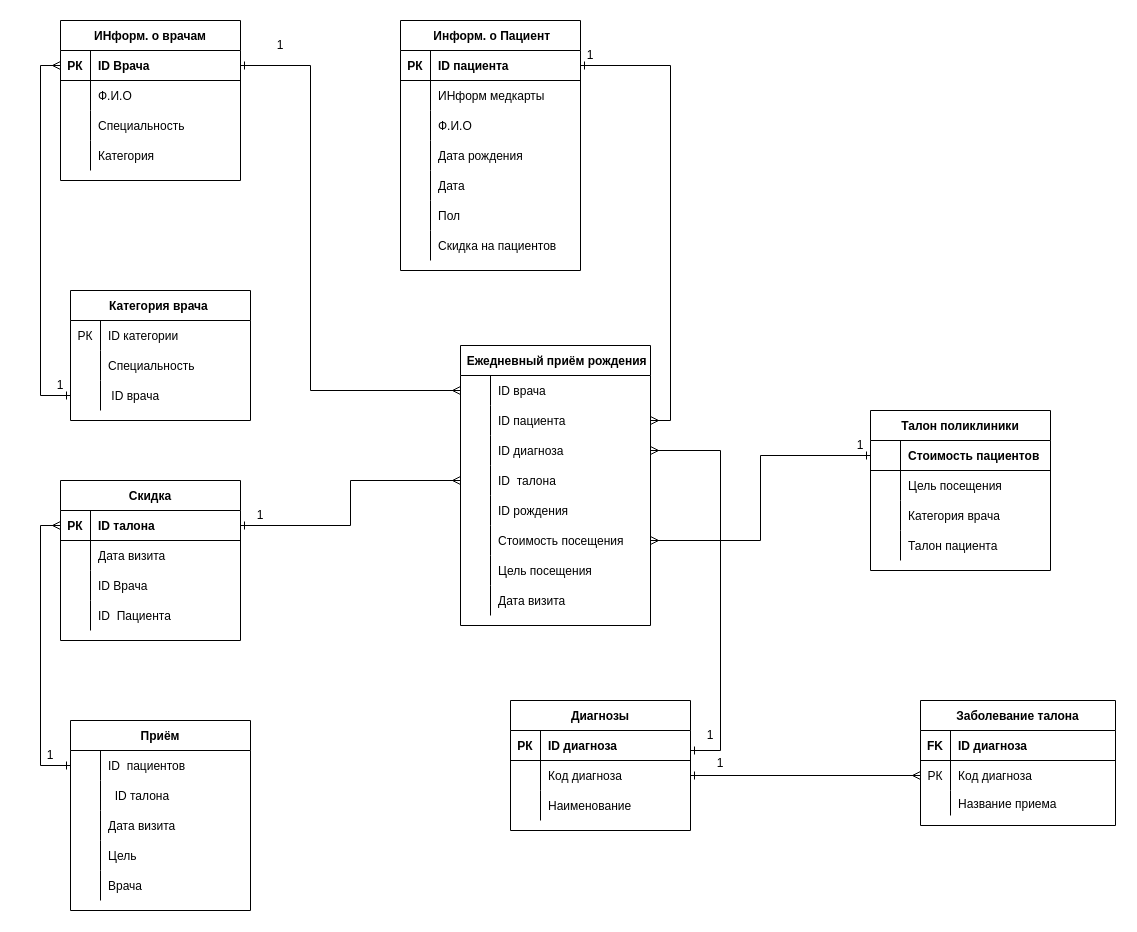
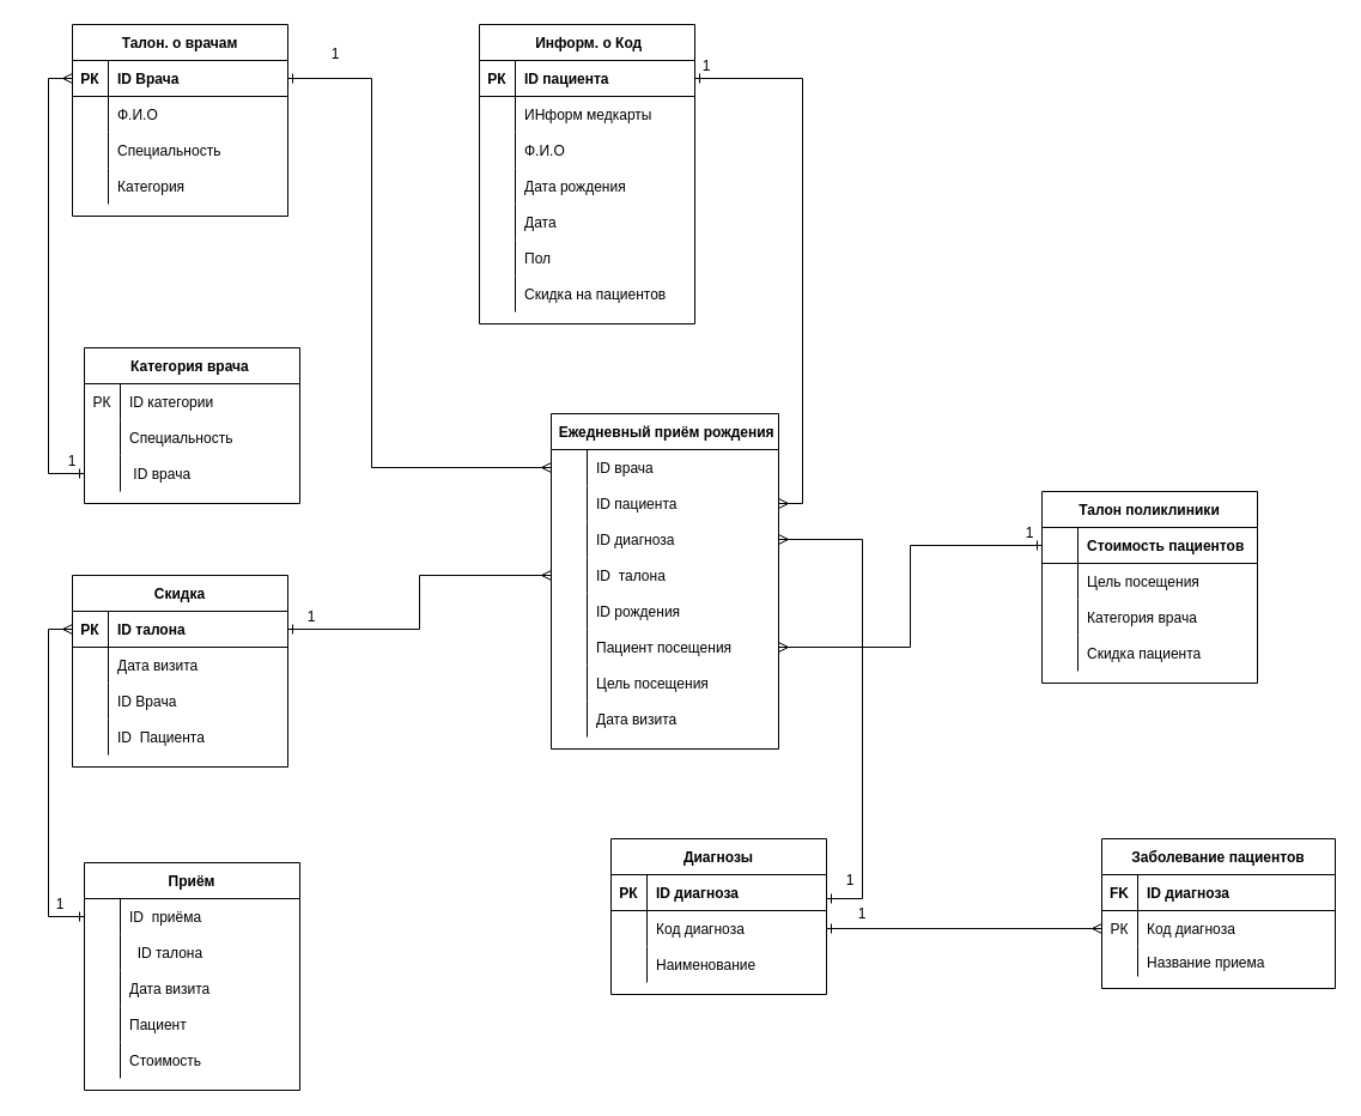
- <mxCell id="2" value="ИНформ. о врачам" style="shape=table;startSize=30;container=1;collapsible=1;childLayout=tableLayout;fixedRows=1;rowLines=0;fontStyle=1;align=center;resizeLast=1;" parent="1" vertex="1"><mxGeometry x="60" y="20" width="180" height="160" as="geometry" /></mxCell>
+ <mxCell id="2" value="Талон. о врачам" style="shape=table;startSize=30;container=1;collapsible=1;childLayout=tableLayout;fixedRows=1;rowLines=0;fontStyle=1;align=center;resizeLast=1;" parent="1" vertex="1"><mxGeometry x="60" y="20" width="180" height="160" as="geometry" /></mxCell>
- <mxCell id="15" value=" Информ. о Пациент" style="shape=table;startSize=30;container=1;collapsible=1;childLayout=tableLayout;fixedRows=1;rowLines=0;fontStyle=1;align=center;resizeLast=1;" parent="1" vertex="1"><mxGeometry x="400" y="20" width="180" height="250" as="geometry" /></mxCell>
+ <mxCell id="15" value=" Информ. о Код" style="shape=table;startSize=30;container=1;collapsible=1;childLayout=tableLayout;fixedRows=1;rowLines=0;fontStyle=1;align=center;resizeLast=1;" parent="1" vertex="1"><mxGeometry x="400" y="20" width="180" height="250" as="geometry" /></mxCell>
- <mxCell id="128" value="Стоимость посещения " style="shape=partialRectangle;connectable=0;fillColor=none;top=0;left=0;bottom=0;right=0;align=left;spacingLeft=6;overflow=hidden;" parent="126" vertex="1"><mxGeometry x="30" width="160" height="30" as="geometry"><mxRectangle width="160" height="30" as="alternateBounds" /></mxGeometry></mxCell>
+ <mxCell id="128" value="Пациент посещения " style="shape=partialRectangle;connectable=0;fillColor=none;top=0;left=0;bottom=0;right=0;align=left;spacingLeft=6;overflow=hidden;" parent="126" vertex="1"><mxGeometry x="30" width="160" height="30" as="geometry"><mxRectangle width="160" height="30" as="alternateBounds" /></mxGeometry></mxCell>
- <mxCell id="99" value="Талон пациента" style="shape=partialRectangle;connectable=0;fillColor=none;top=0;left=0;bottom=0;right=0;align=left;spacingLeft=6;overflow=hidden;" parent="97" vertex="1"><mxGeometry x="30" width="150" height="30" as="geometry"><mxRectangle width="150" height="30" as="alternateBounds" /></mxGeometry></mxCell>
+ <mxCell id="99" value="Скидка пациента" style="shape=partialRectangle;connectable=0;fillColor=none;top=0;left=0;bottom=0;right=0;align=left;spacingLeft=6;overflow=hidden;" parent="97" vertex="1"><mxGeometry x="30" width="150" height="30" as="geometry"><mxRectangle width="150" height="30" as="alternateBounds" /></mxGeometry></mxCell>
- <mxCell id="100" value="Заболевание талона" style="shape=table;startSize=30;container=1;collapsible=1;childLayout=tableLayout;fixedRows=1;rowLines=0;fontStyle=1;align=center;resizeLast=1;" parent="1" vertex="1"><mxGeometry x="920" y="700" width="195" height="125" as="geometry" /></mxCell>
+ <mxCell id="100" value="Заболевание пациентов" style="shape=table;startSize=30;container=1;collapsible=1;childLayout=tableLayout;fixedRows=1;rowLines=0;fontStyle=1;align=center;resizeLast=1;" parent="1" vertex="1"><mxGeometry x="920" y="700" width="195" height="125" as="geometry" /></mxCell>
- <mxCell id="40" value="ID  пациентов" style="shape=partialRectangle;connectable=0;fillColor=none;top=0;left=0;bottom=0;right=0;align=left;spacingLeft=6;overflow=hidden;" vertex="1" parent="38"><mxGeometry x="30" width="150" height="30" as="geometry"><mxRectangle width="150" height="30" as="alternateBounds" /></mxGeometry></mxCell>
+ <mxCell id="40" value="ID  приёма" style="shape=partialRectangle;connectable=0;fillColor=none;top=0;left=0;bottom=0;right=0;align=left;spacingLeft=6;overflow=hidden;" vertex="1" parent="38"><mxGeometry x="30" width="150" height="30" as="geometry"><mxRectangle width="150" height="30" as="alternateBounds" /></mxGeometry></mxCell>
- <mxCell id="49" value="Цель" style="shape=partialRectangle;connectable=0;fillColor=none;top=0;left=0;bottom=0;right=0;align=left;spacingLeft=6;overflow=hidden;" parent="47" vertex="1"><mxGeometry x="30" width="150" height="30" as="geometry"><mxRectangle width="150" height="30" as="alternateBounds" /></mxGeometry></mxCell>
+ <mxCell id="49" value="Пациент" style="shape=partialRectangle;connectable=0;fillColor=none;top=0;left=0;bottom=0;right=0;align=left;spacingLeft=6;overflow=hidden;" parent="47" vertex="1"><mxGeometry x="30" width="150" height="30" as="geometry"><mxRectangle width="150" height="30" as="alternateBounds" /></mxGeometry></mxCell>
- <mxCell id="52" value="Врача" style="shape=partialRectangle;connectable=0;fillColor=none;top=0;left=0;bottom=0;right=0;align=left;spacingLeft=6;overflow=hidden;" parent="50" vertex="1"><mxGeometry x="30" width="150" height="30" as="geometry"><mxRectangle width="150" height="30" as="alternateBounds" /></mxGeometry></mxCell>
+ <mxCell id="52" value="Стоимость" style="shape=partialRectangle;connectable=0;fillColor=none;top=0;left=0;bottom=0;right=0;align=left;spacingLeft=6;overflow=hidden;" parent="50" vertex="1"><mxGeometry x="30" width="150" height="30" as="geometry"><mxRectangle width="150" height="30" as="alternateBounds" /></mxGeometry></mxCell>
